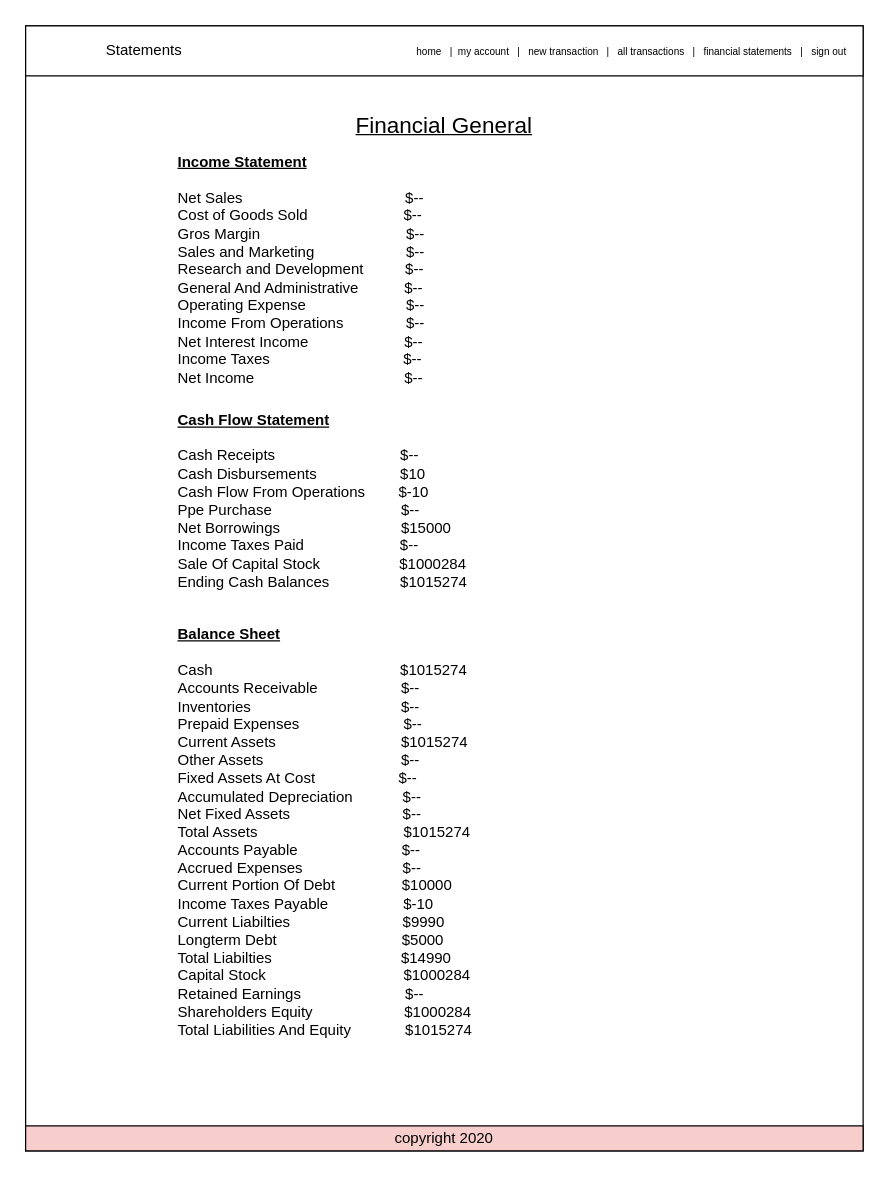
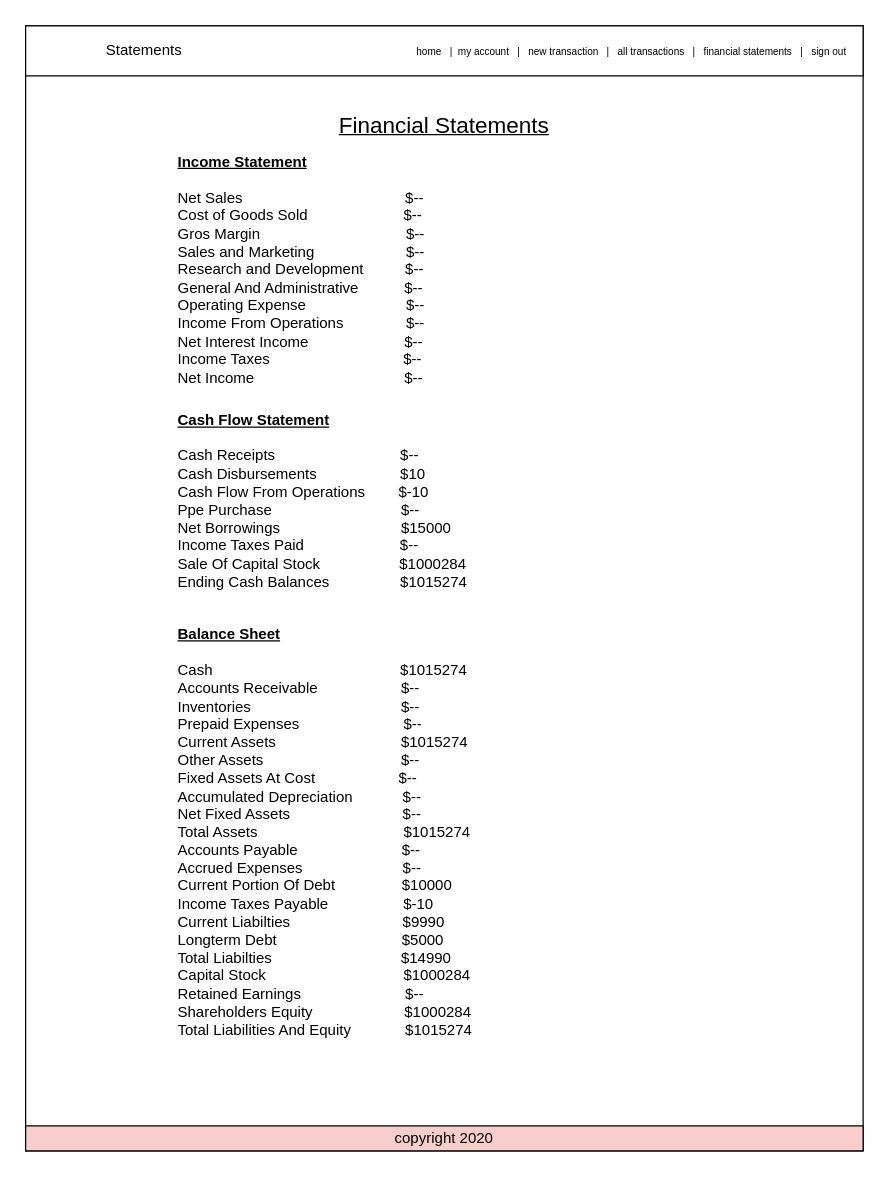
- <mxCell id="7" value="&lt;font style=&quot;font-size: 18px&quot;&gt;&lt;u&gt;Financial General&lt;/u&gt;&lt;/font&gt;" style="text;html=1;strokeColor=none;fillColor=none;align=center;verticalAlign=middle;whiteSpace=wrap;rounded=0;" parent="1" vertex="1"><mxGeometry x="245" y="90" width="220" height="20" as="geometry" /></mxCell>
+ <mxCell id="7" value="&lt;font style=&quot;font-size: 18px&quot;&gt;&lt;u&gt;Financial Statements&lt;/u&gt;&lt;/font&gt;" style="text;html=1;strokeColor=none;fillColor=none;align=center;verticalAlign=middle;whiteSpace=wrap;rounded=0;" parent="1" vertex="1"><mxGeometry x="245" y="90" width="220" height="20" as="geometry" /></mxCell>
